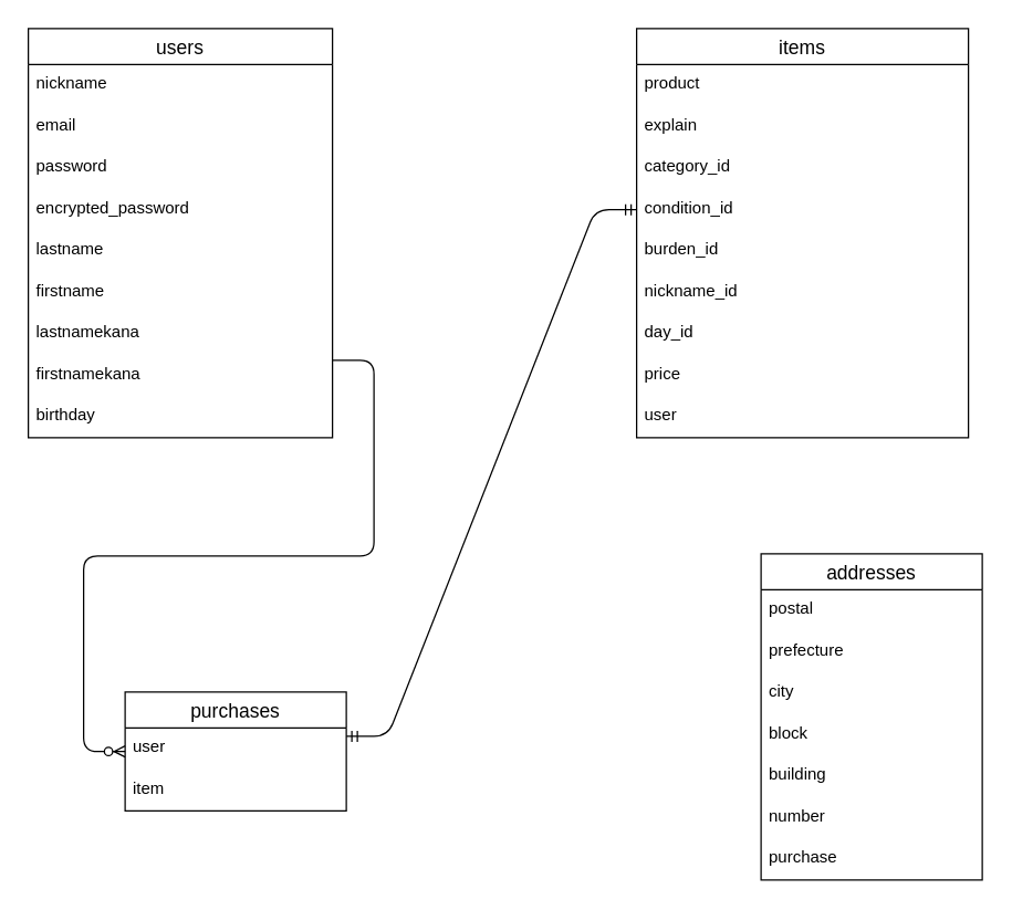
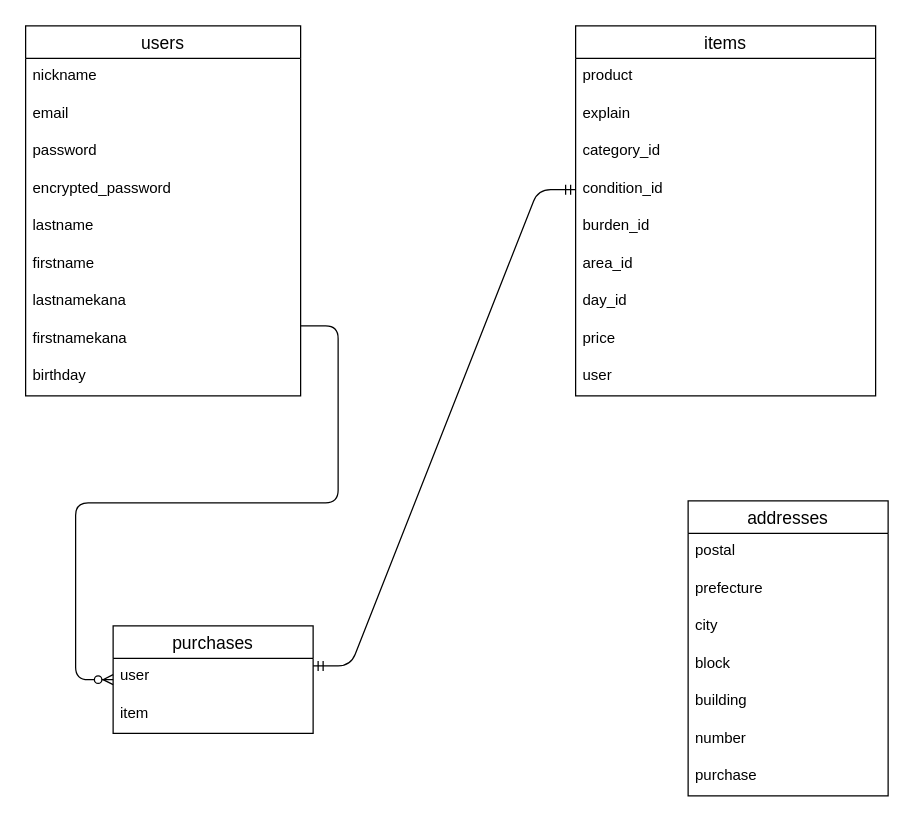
- <mxCell id="18" value="nickname_id" style="text;strokeColor=none;fillColor=none;spacingLeft=4;spacingRight=4;overflow=hidden;rotatable=0;points=[[0,0.5],[1,0.5]];portConstraint=eastwest;fontSize=12;" vertex="1" parent="12"><mxGeometry y="176" width="240" height="30" as="geometry" /></mxCell>
+ <mxCell id="18" value="area_id" style="text;strokeColor=none;fillColor=none;spacingLeft=4;spacingRight=4;overflow=hidden;rotatable=0;points=[[0,0.5],[1,0.5]];portConstraint=eastwest;fontSize=12;" vertex="1" parent="12"><mxGeometry y="176" width="240" height="30" as="geometry" /></mxCell>
